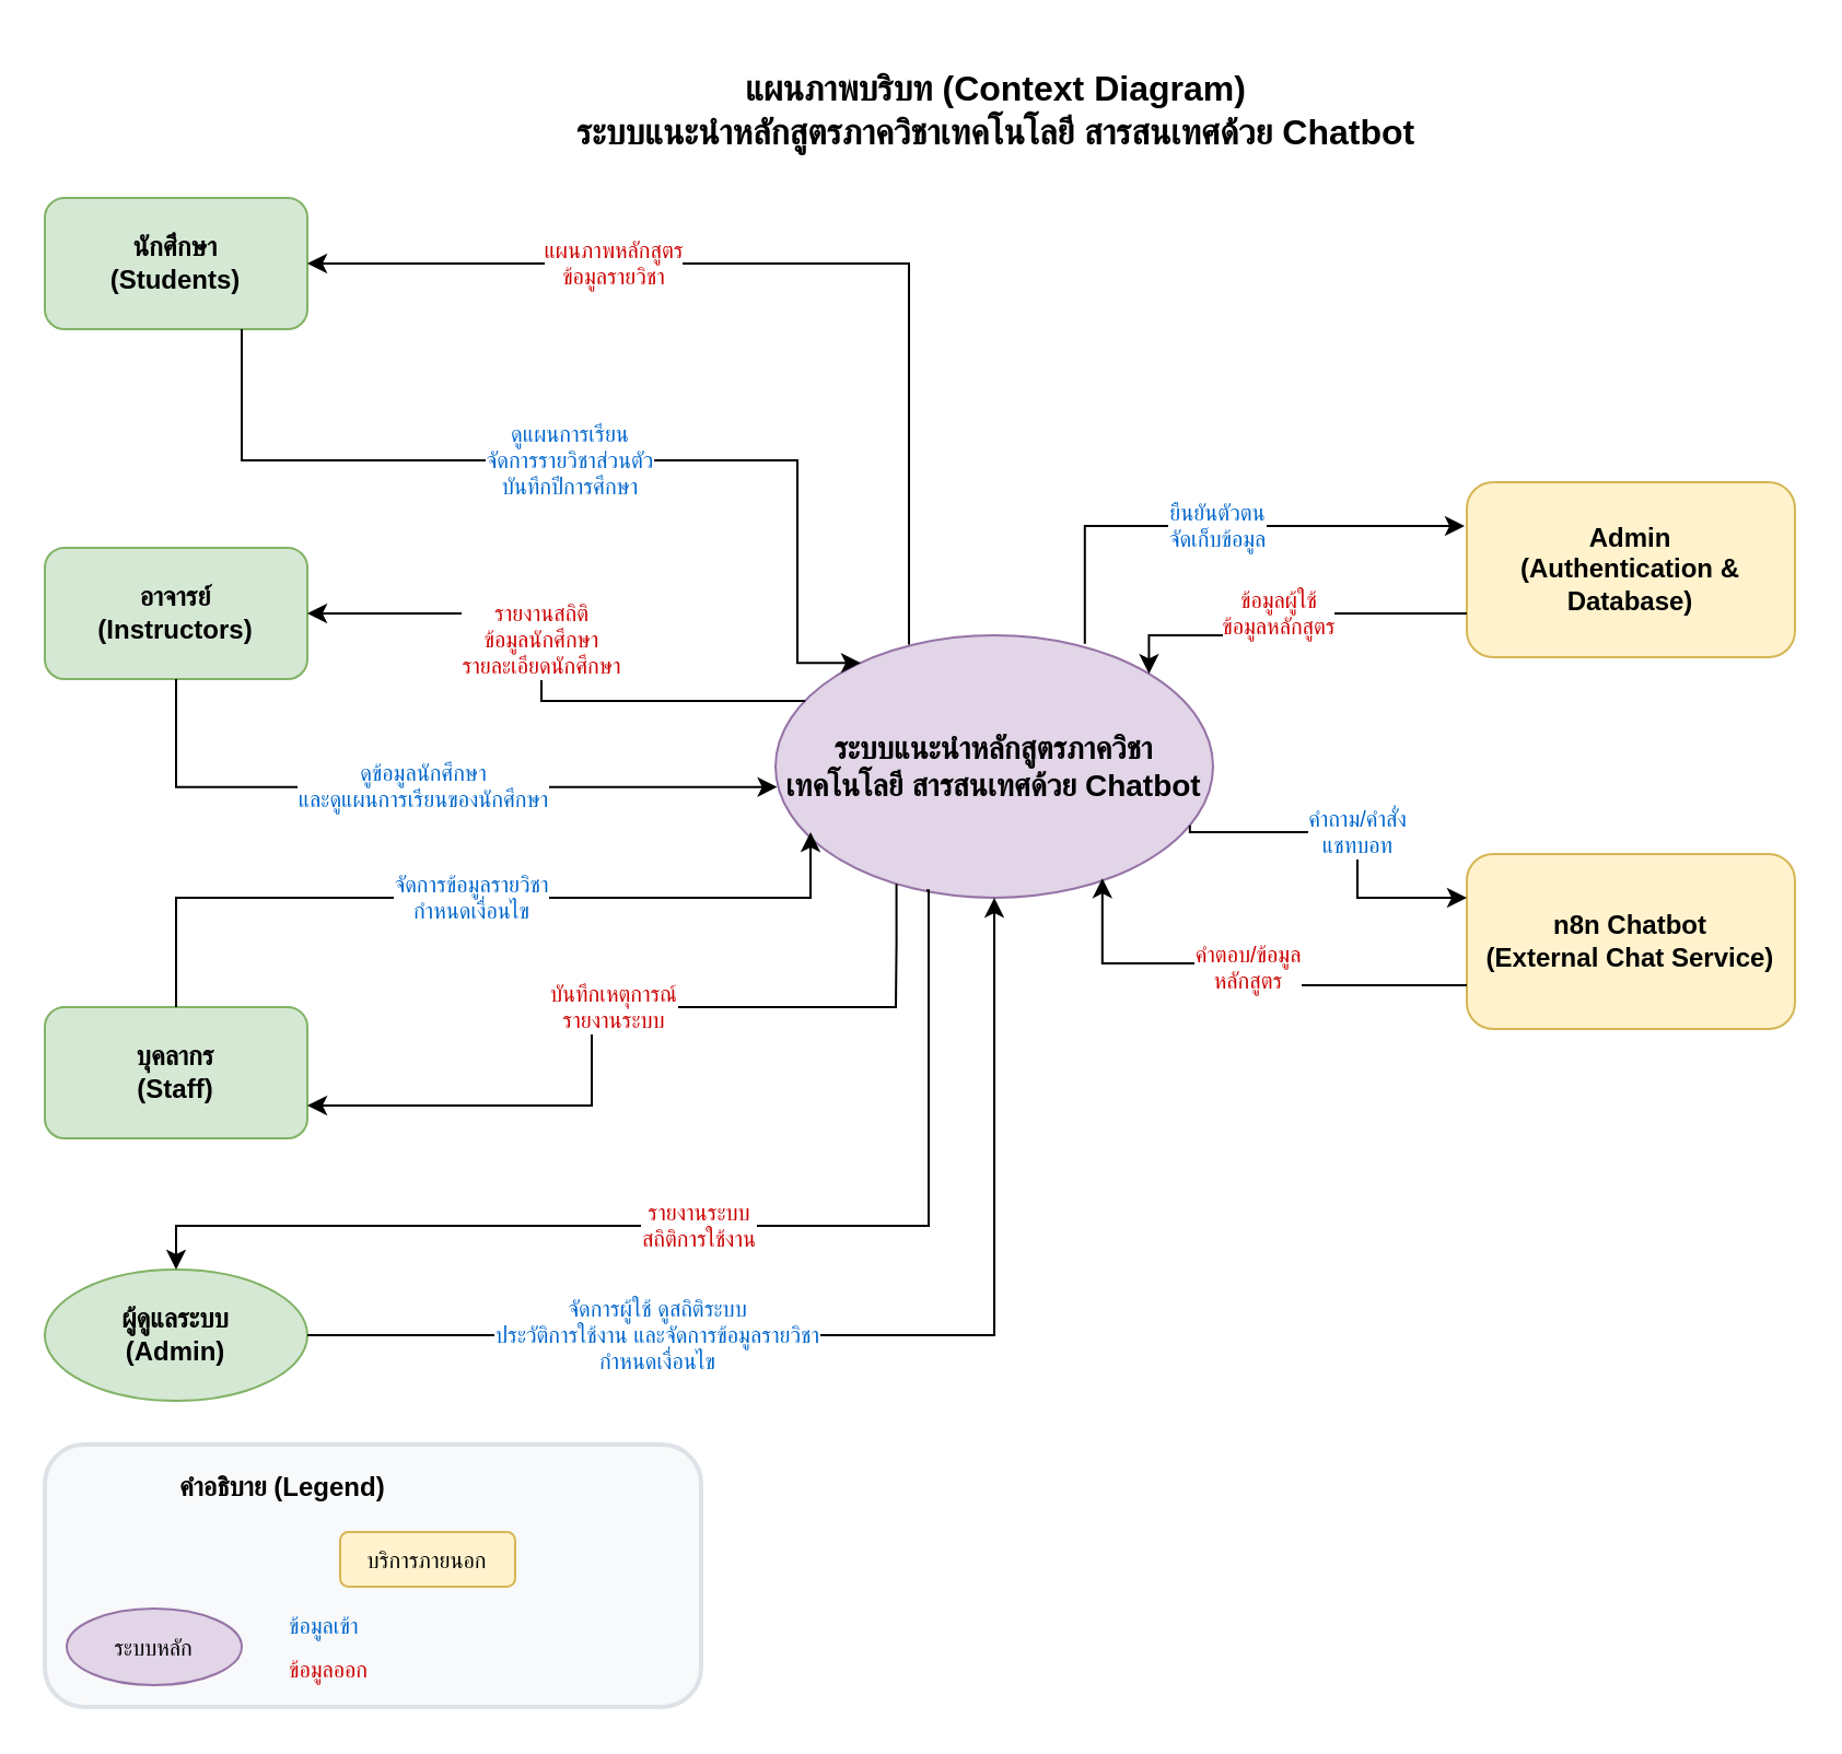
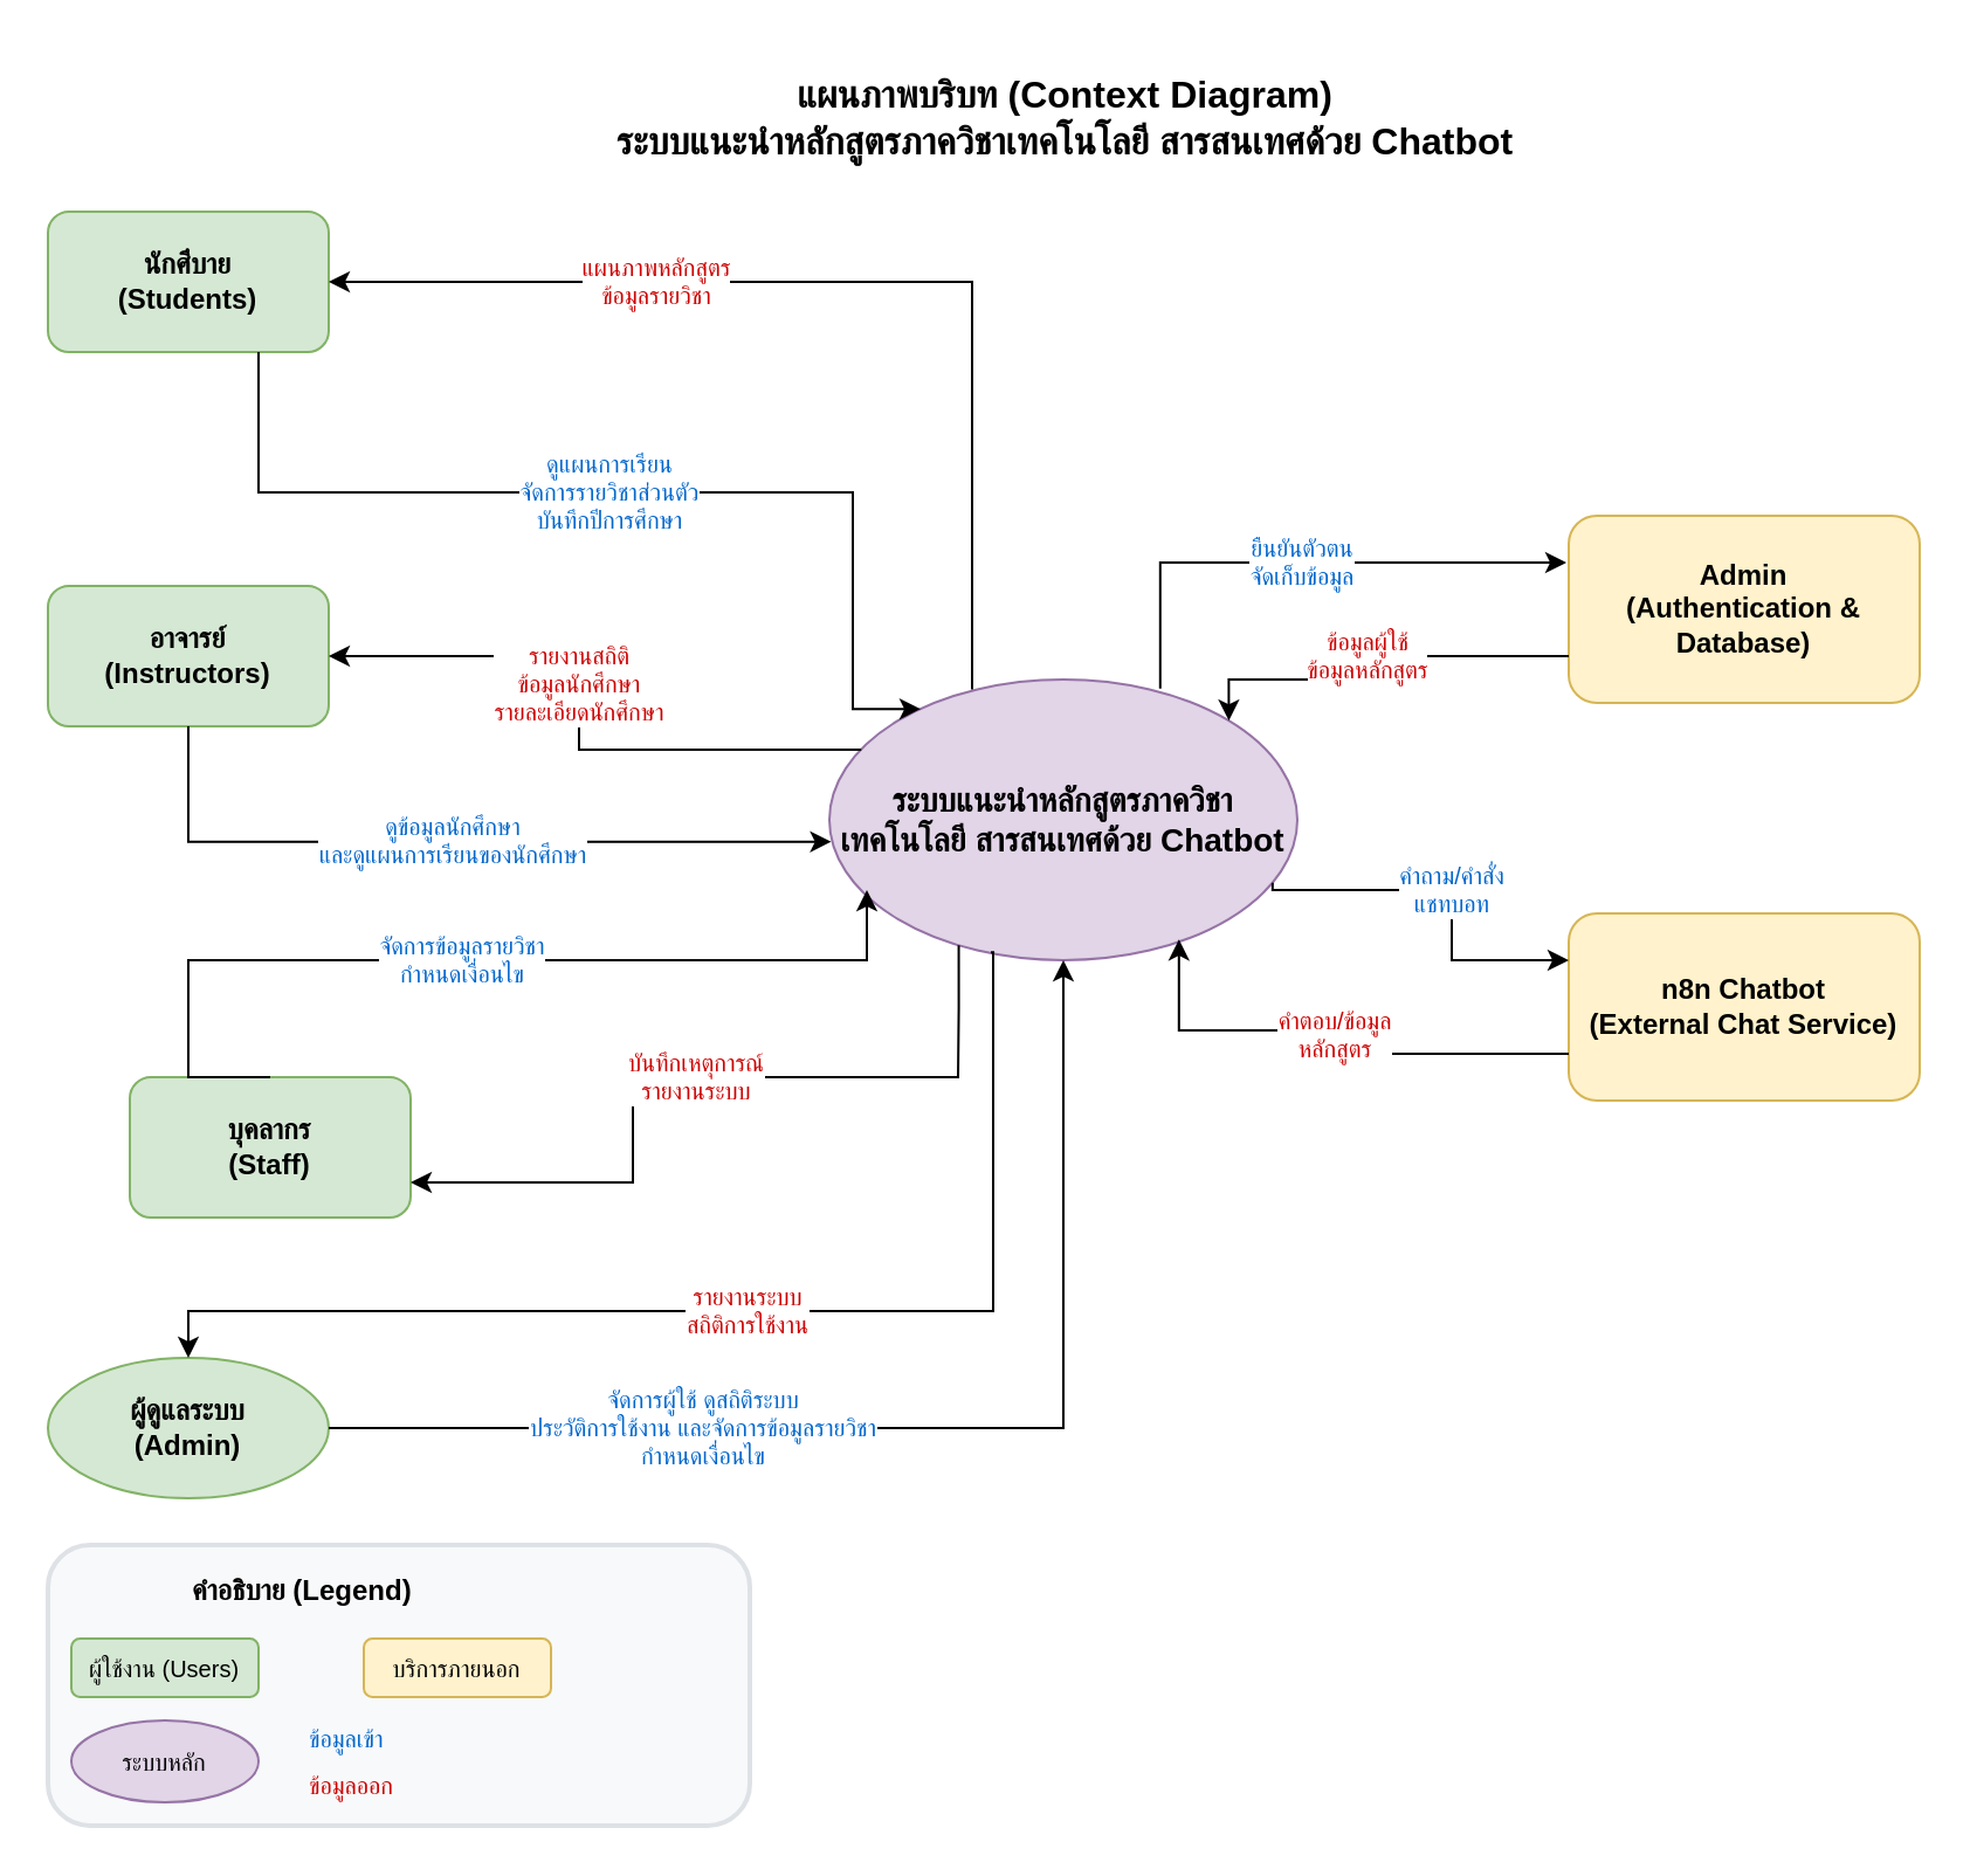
- <mxCell id="3" value="นักศึกษา&#10;(Students)" style="rounded=1;whiteSpace=wrap;html=1;fillColor=#d5e8d4;strokeColor=#82b366;fontSize=12;fontStyle=1;" parent="1" vertex="1"><mxGeometry x="20" y="90" width="120" height="60" as="geometry" /></mxCell>
+ <mxCell id="3" value="นักศึบาย&#10;(Students)" style="rounded=1;whiteSpace=wrap;html=1;fillColor=#d5e8d4;strokeColor=#82b366;fontSize=12;fontStyle=1;" parent="1" vertex="1"><mxGeometry x="20" y="90" width="120" height="60" as="geometry" /></mxCell>
- <mxCell id="5" value="บุคลากร&#10;(Staff)" style="rounded=1;whiteSpace=wrap;html=1;fillColor=#d5e8d4;strokeColor=#82b366;fontSize=12;fontStyle=1;" parent="1" vertex="1"><mxGeometry x="20" y="460" width="120" height="60" as="geometry" /></mxCell>
+ <mxCell id="5" value="บุคลากร&#10;(Staff)" style="rounded=1;whiteSpace=wrap;html=1;fillColor=#d5e8d4;strokeColor=#82b366;fontSize=12;fontStyle=1;" parent="1" vertex="1"><mxGeometry x="55" y="460" width="120" height="60" as="geometry" /></mxCell>
+ <mxCell id="25" value="ผู้ใช้งาน (Users)" style="rounded=1;whiteSpace=wrap;html=1;fillColor=#d5e8d4;strokeColor=#82b366;fontSize=10;" parent="22" vertex="1"><mxGeometry x="10" y="40" width="80" height="25" as="geometry" /></mxCell>
